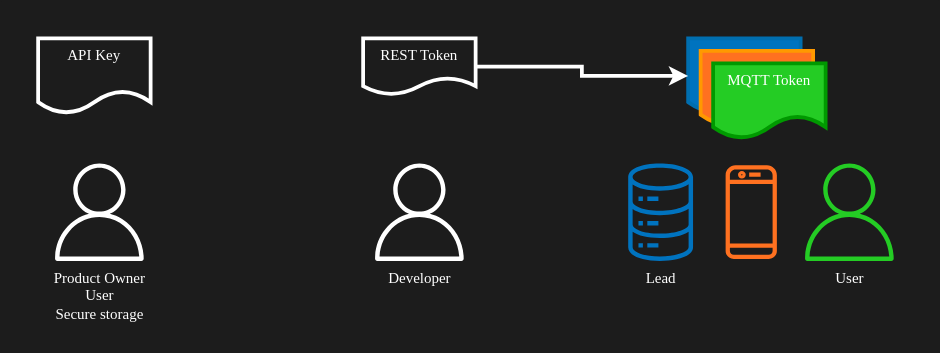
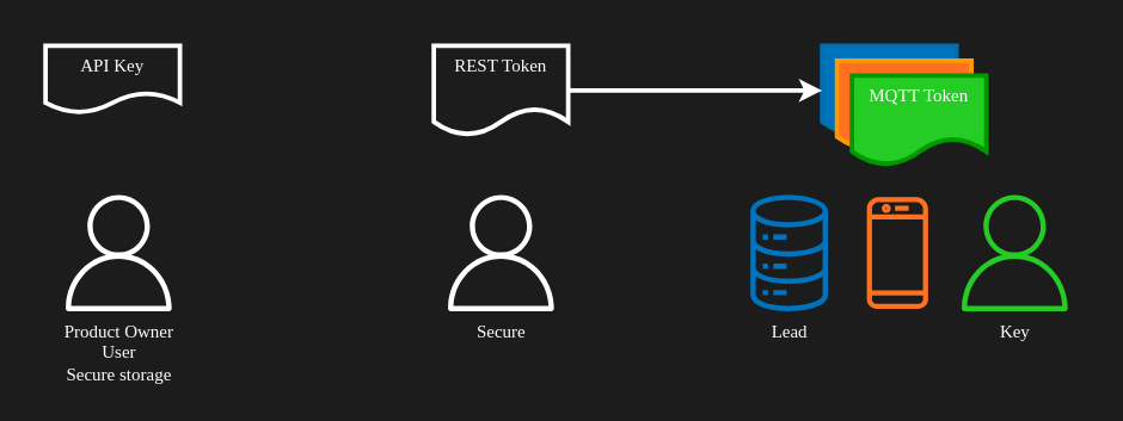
- <mxCell id="7" value="REST Token" style="shape=document;whiteSpace=wrap;html=1;boundedLbl=1;rounded=0;fontFamily=Fira Code;fontColor=#ffffff;verticalAlign=top;strokeColor=#FFFFFF;fillColor=none;strokeWidth=3;fontSize=12;" vertex="1" parent="6"><mxGeometry x="290" y="30" width="90" height="45" as="geometry" /></mxCell>
+ <mxCell id="7" value="REST Token" style="shape=document;whiteSpace=wrap;html=1;boundedLbl=1;rounded=0;fontFamily=Fira Code;fontColor=#ffffff;verticalAlign=top;strokeColor=#FFFFFF;fillColor=none;strokeWidth=3;fontSize=12;" vertex="1" parent="6"><mxGeometry x="290" y="30" width="90" height="60" as="geometry" /></mxCell>
- <mxCell id="4" value="API Key" style="shape=document;rounded=0;whiteSpace=wrap;html=1;fontSize=12;verticalAlign=top;fillColor=none;strokeColor=#FFFFFF;fontColor=#ffffff;fontFamily=Fira Code;strokeWidth=3;" vertex="1" parent="3"><mxGeometry x="30" y="30" width="90" height="60" as="geometry" /></mxCell>
+ <mxCell id="4" value="API Key" style="shape=document;rounded=0;whiteSpace=wrap;html=1;fontSize=12;verticalAlign=top;fillColor=none;strokeColor=#FFFFFF;fontColor=#ffffff;fontFamily=Fira Code;strokeWidth=3;" vertex="1" parent="3"><mxGeometry x="30" y="30" width="90" height="45" as="geometry" /></mxCell>
- <mxCell id="8" value="Developer" style="outlineConnect=0;fontColor=#FFFFFF;gradientColor=none;fillColor=#ffffff;strokeColor=none;verticalLabelPosition=bottom;verticalAlign=top;align=center;html=1;fontSize=12;aspect=fixed;pointerEvents=1;shape=mxgraph.aws4.user;labelBackgroundColor=none;fontFamily=Fira Code;" vertex="1" parent="6"><mxGeometry x="296" y="130" width="78" height="78" as="geometry" /></mxCell>
+ <mxCell id="8" value="Secure" style="outlineConnect=0;fontColor=#FFFFFF;gradientColor=none;fillColor=#ffffff;strokeColor=none;verticalLabelPosition=bottom;verticalAlign=top;align=center;html=1;fontSize=12;aspect=fixed;pointerEvents=1;shape=mxgraph.aws4.user;labelBackgroundColor=none;fontFamily=Fira Code;" vertex="1" parent="6"><mxGeometry x="296" y="130" width="78" height="78" as="geometry" /></mxCell>
- <mxCell id="18" value="User" style="outlineConnect=0;fontColor=#ffffff;gradientColor=none;fillColor=#24CC24;strokeColor=none;verticalLabelPosition=bottom;verticalAlign=top;align=center;html=1;fontSize=12;aspect=fixed;pointerEvents=1;shape=mxgraph.aws4.user;labelBackgroundColor=none;rounded=0;fontFamily=Fira Code;strokeWidth=1;" vertex="1" parent="16"><mxGeometry x="640" y="130" width="78" height="78" as="geometry" /></mxCell>
+ <mxCell id="18" value="Key" style="outlineConnect=0;fontColor=#ffffff;gradientColor=none;fillColor=#24CC24;strokeColor=none;verticalLabelPosition=bottom;verticalAlign=top;align=center;html=1;fontSize=12;aspect=fixed;pointerEvents=1;shape=mxgraph.aws4.user;labelBackgroundColor=none;rounded=0;fontFamily=Fira Code;strokeWidth=1;" vertex="1" parent="16"><mxGeometry x="640" y="130" width="78" height="78" as="geometry" /></mxCell>
